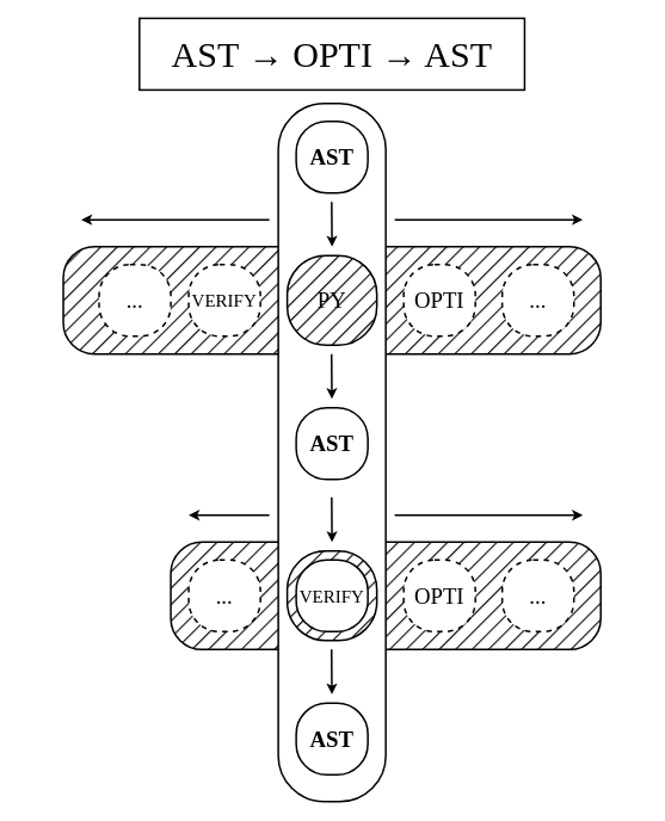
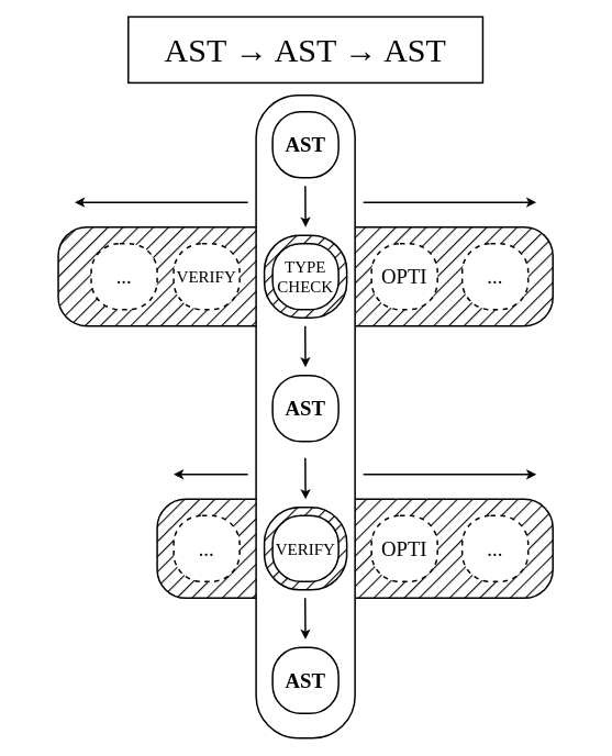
- <mxCell id="18" value="AST&amp;nbsp;→ OPTI → AST" style="text;html=1;strokeColor=none;fillColor=none;align=center;verticalAlign=middle;whiteSpace=wrap;rounded=0;glass=0;sketch=0;fillStyle=hatch;strokeWidth=2;fontFamily=CMU Serif;fontSize=40;fontStyle=0" vertex="1" parent="1"><mxGeometry x="20" y="45" width="700" height="30" as="geometry" /></mxCell>
+ <mxCell id="18" value="AST&amp;nbsp;→ AST → AST" style="text;html=1;strokeColor=none;fillColor=none;align=center;verticalAlign=middle;whiteSpace=wrap;rounded=0;glass=0;sketch=0;fillStyle=hatch;strokeWidth=2;fontFamily=CMU Serif;fontSize=40;fontStyle=0" vertex="1" parent="1"><mxGeometry x="20" y="45" width="700" height="30" as="geometry" /></mxCell>
+ <mxCell id="13" value="&lt;font face=&quot;CMU Typewriter Text&quot; style=&quot;font-size: 20px;&quot;&gt;TYPE&lt;br style=&quot;font-size: 20px;&quot;&gt;CHECK&lt;br style=&quot;font-size: 20px;&quot;&gt;&lt;/font&gt;" style="rounded=1;whiteSpace=wrap;html=1;arcSize=43;fontSize=20;fontStyle=0;strokeWidth=2;spacing=0;spacingBottom=0;" vertex="1" parent="1"><mxGeometry x="330" y="295" width="80" height="80" as="geometry" /></mxCell>
